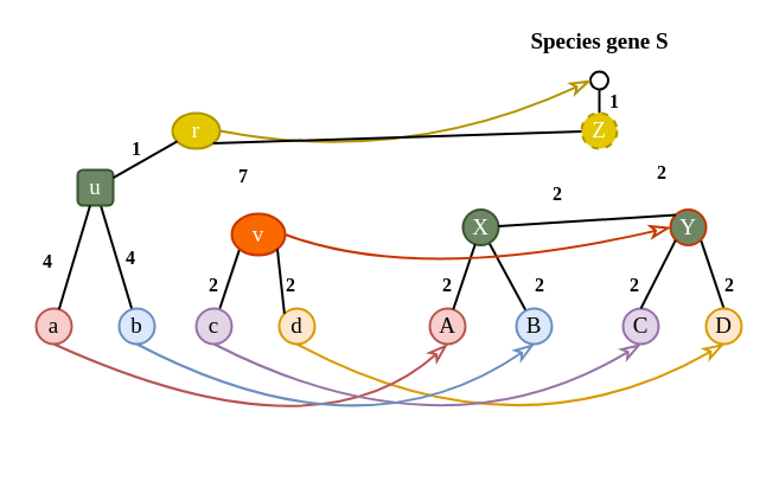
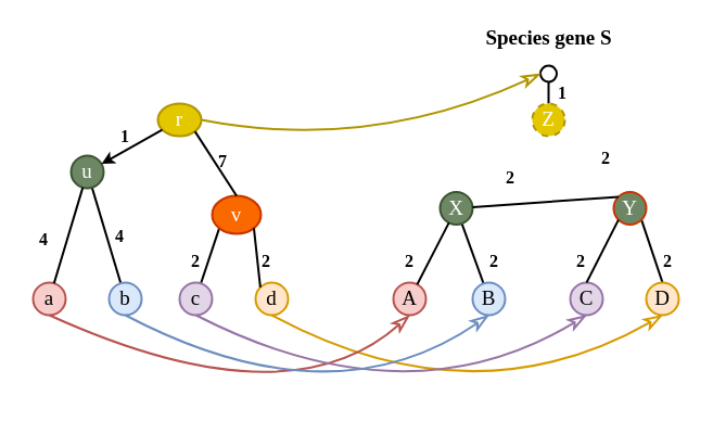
- <mxCell id="34" value="" style="endArrow=none;html=1;strokeWidth=2;fontSize=19;fontFamily=Times New Roman;exitX=1;exitY=1;exitDx=0;exitDy=0;" edge="1" parent="1" source="16" target="28"><mxGeometry width="50" height="50" relative="1" as="geometry"><mxPoint x="203.982" y="280.538" as="sourcePoint" /><mxPoint x="219.393" y="225.607" as="targetPoint" /></mxGeometry></mxCell>
+ <mxCell id="34" value="" style="endArrow=none;html=1;strokeWidth=2;fontSize=19;fontFamily=Times New Roman;entryX=0.5;entryY=0;entryDx=0;entryDy=0;exitX=1;exitY=1;exitDx=0;exitDy=0;" edge="1" parent="1" source="16" target="32"><mxGeometry width="50" height="50" relative="1" as="geometry"><mxPoint x="203.982" y="280.538" as="sourcePoint" /><mxPoint x="219.393" y="225.607" as="targetPoint" /></mxGeometry></mxCell>
- <mxCell id="18" value="" style="endArrow=none;html=1;strokeWidth=2;fontSize=19;fontFamily=Times New Roman;" parent="1" source="16" target="15" edge="1"><mxGeometry width="50" height="50" relative="1" as="geometry"><mxPoint x="-96.708" y="283.416" as="sourcePoint" /><mxPoint x="-123.292" y="336.584" as="targetPoint" /></mxGeometry></mxCell>
+ <mxCell id="18" value="" style="endArrow=classic;html=1;strokeWidth=2;fontSize=19;fontFamily=Times New Roman;" parent="1" source="16" target="15" edge="1"><mxGeometry width="50" height="50" relative="1" as="geometry"><mxPoint x="-96.708" y="283.416" as="sourcePoint" /><mxPoint x="-123.292" y="336.584" as="targetPoint" /></mxGeometry></mxCell>
- <mxCell id="15" value="&lt;font style=&quot;font-size: 19px&quot;&gt;u&lt;/font&gt;" style="whiteSpace=wrap;html=1;aspect=fixed;strokeWidth=2;fontSize=19;fontFamily=Times New Roman;fillColor=#6d8764;strokeColor=#3A5431;fontColor=#ffffff;rounded=1;" parent="1" vertex="1"><mxGeometry x="65" y="143" width="30" height="30" as="geometry" /></mxCell>
+ <mxCell id="15" value="&lt;font style=&quot;font-size: 19px&quot;&gt;u&lt;/font&gt;" style="ellipse;whiteSpace=wrap;html=1;aspect=fixed;strokeWidth=2;fontSize=19;fontFamily=Times New Roman;fillColor=#6d8764;strokeColor=#3A5431;fontColor=#ffffff;" parent="1" vertex="1"><mxGeometry x="65" y="143" width="30" height="30" as="geometry" /></mxCell>
- <mxCell id="6" value="&lt;font style=&quot;font-size: 19px;&quot;&gt;X&lt;/font&gt;" style="ellipse;whiteSpace=wrap;html=1;aspect=fixed;strokeWidth=2;fontSize=19;fontFamily=Times New Roman;fillColor=#6d8764;strokeColor=#3A5431;fontColor=#ffffff;" parent="1" vertex="1"><mxGeometry x="390" y="176.5" width="30" height="30" as="geometry" /></mxCell>
+ <mxCell id="6" value="&lt;font style=&quot;font-size: 19px;&quot;&gt;X&lt;/font&gt;" style="ellipse;whiteSpace=wrap;html=1;aspect=fixed;strokeWidth=2;fontSize=19;fontFamily=Times New Roman;fillColor=#6d8764;strokeColor=#3A5431;fontColor=#ffffff;" parent="1" vertex="1"><mxGeometry x="405" y="176.5" width="30" height="30" as="geometry" /></mxCell>
- <mxCell id="35" value="" style="endArrow=classicThin;html=1;strokeWidth=2;fontSize=15;fontColor=#000000;exitX=1;exitY=0.5;exitDx=0;exitDy=0;entryX=0;entryY=0.5;entryDx=0;entryDy=0;endFill=0;curved=1;endSize=12;fillColor=#fa6800;strokeColor=#C73500;" edge="1" parent="1" source="32" target="7"><mxGeometry width="50" height="50" relative="1" as="geometry"><mxPoint x="105" y="168" as="sourcePoint" /><mxPoint x="462.197" y="162.803" as="targetPoint" /><Array as="points"><mxPoint x="355" y="240" /></Array></mxGeometry></mxCell>
